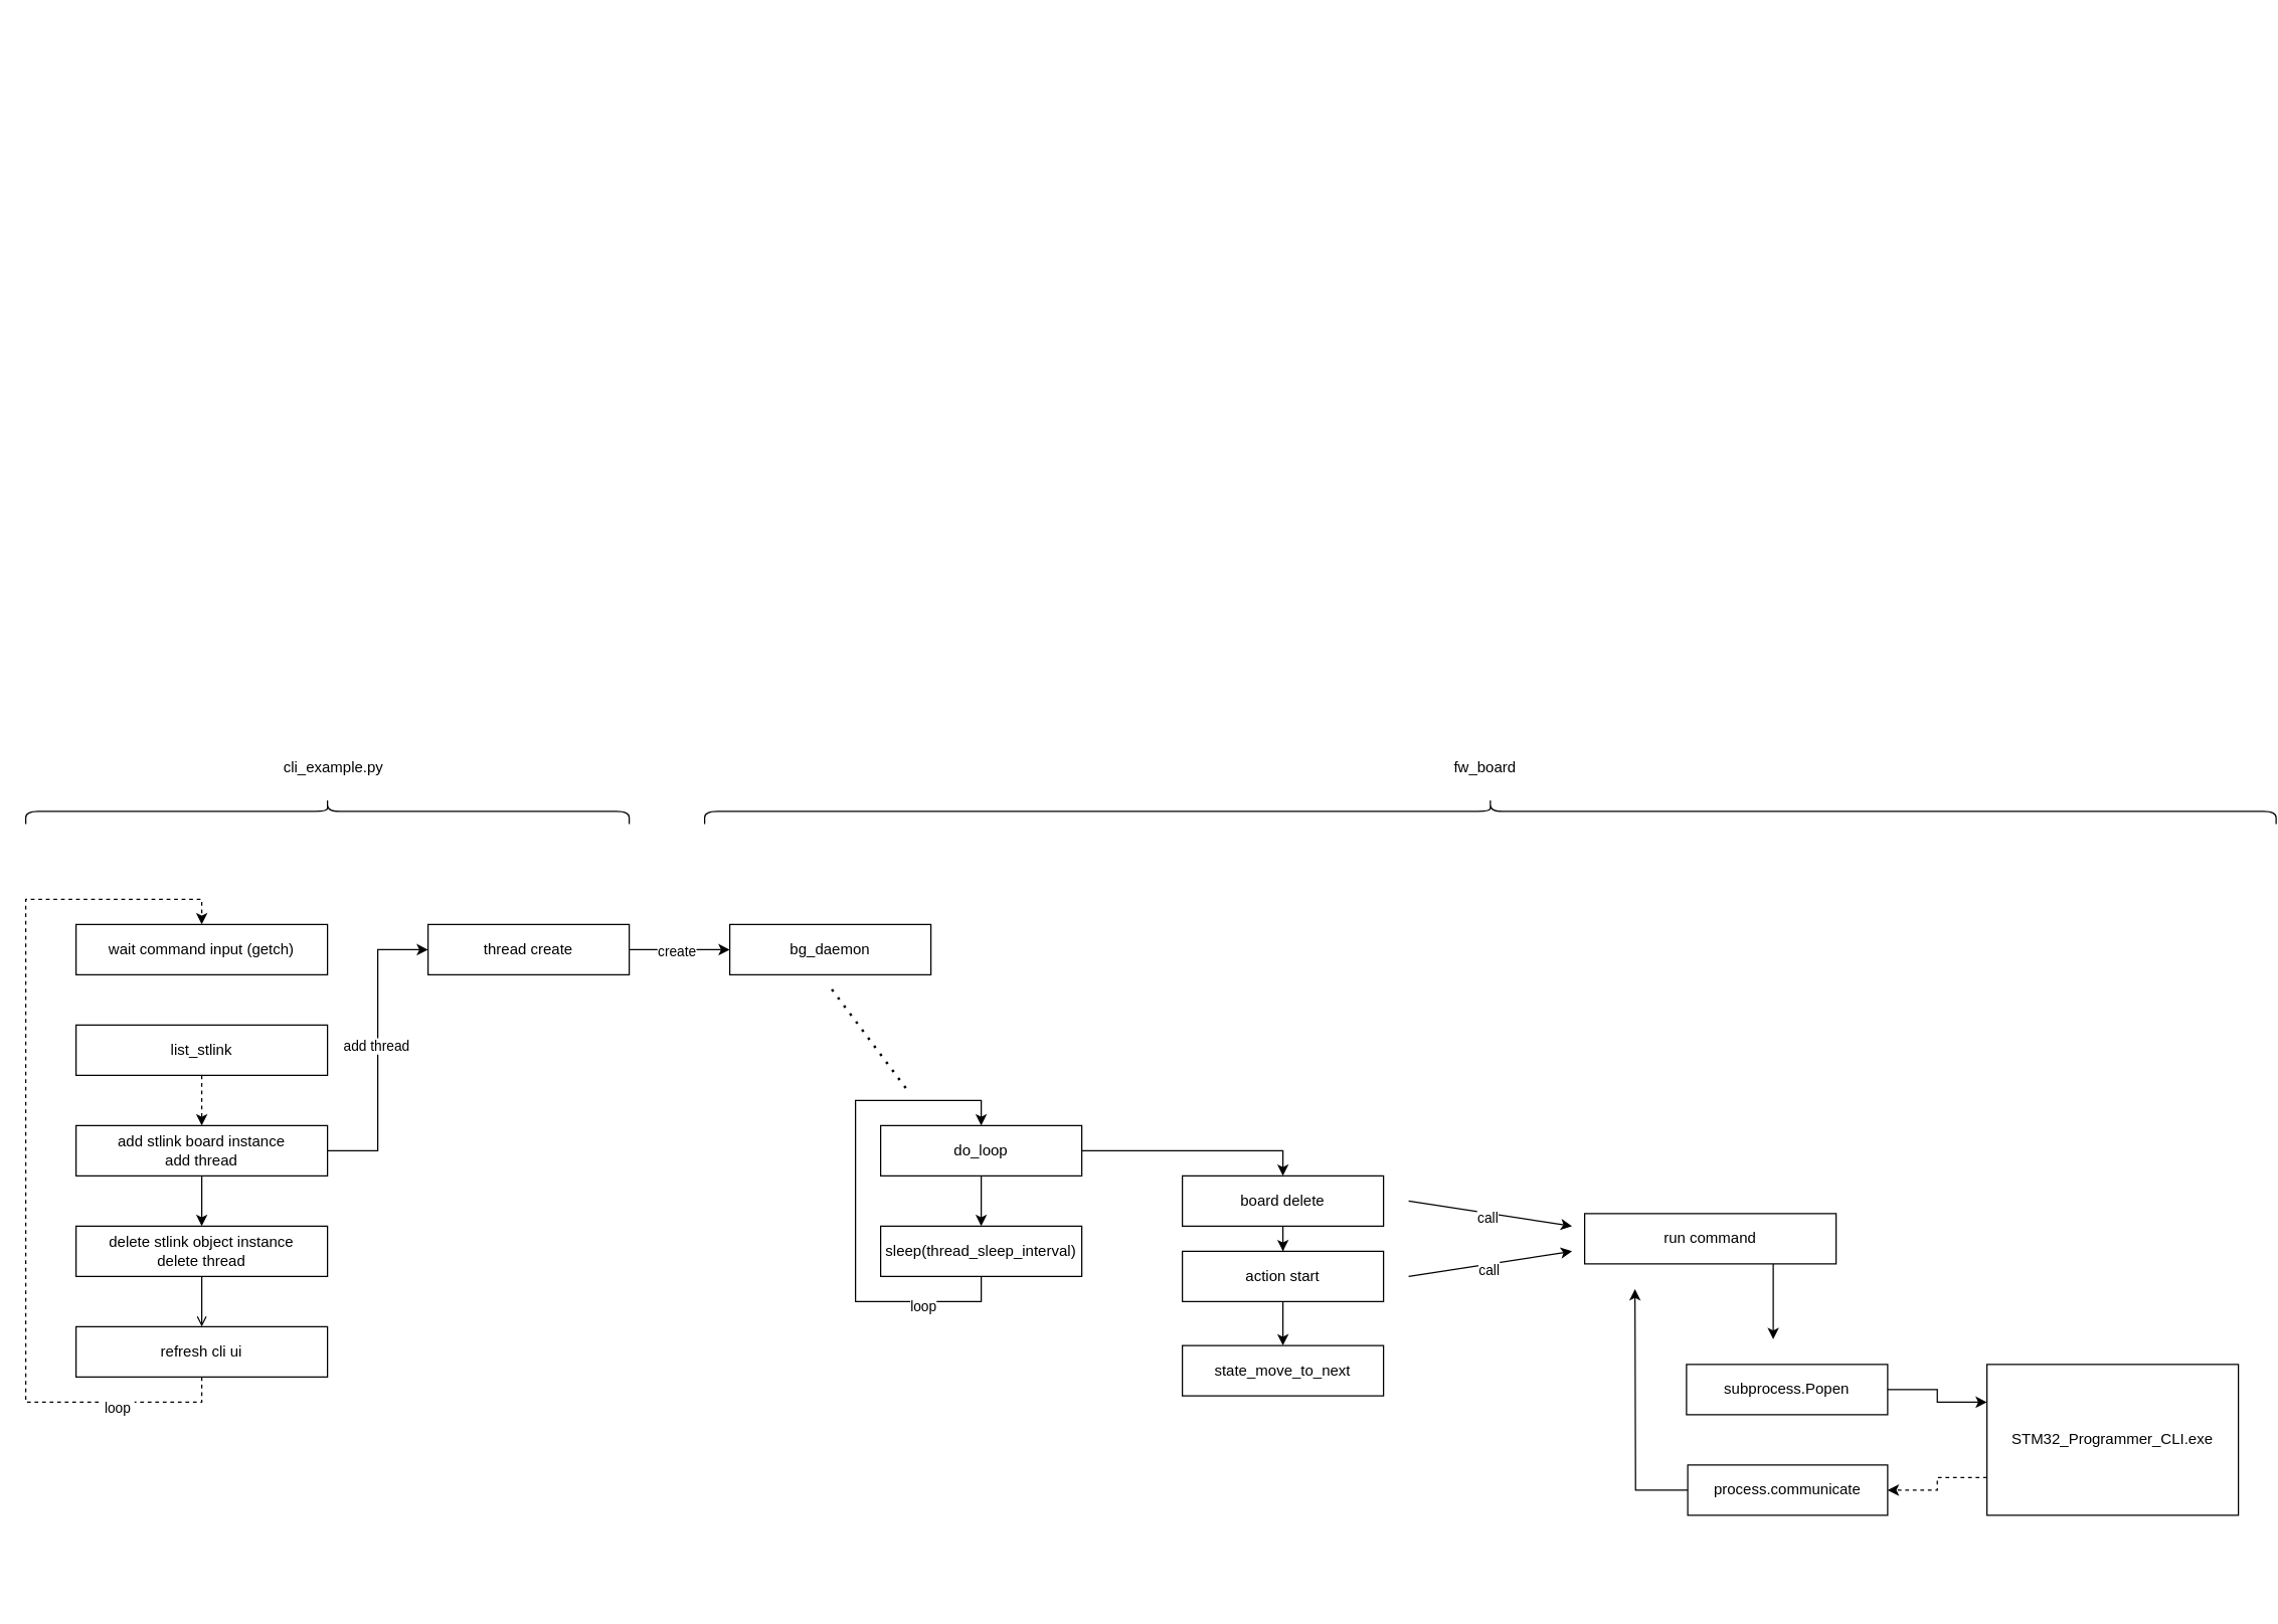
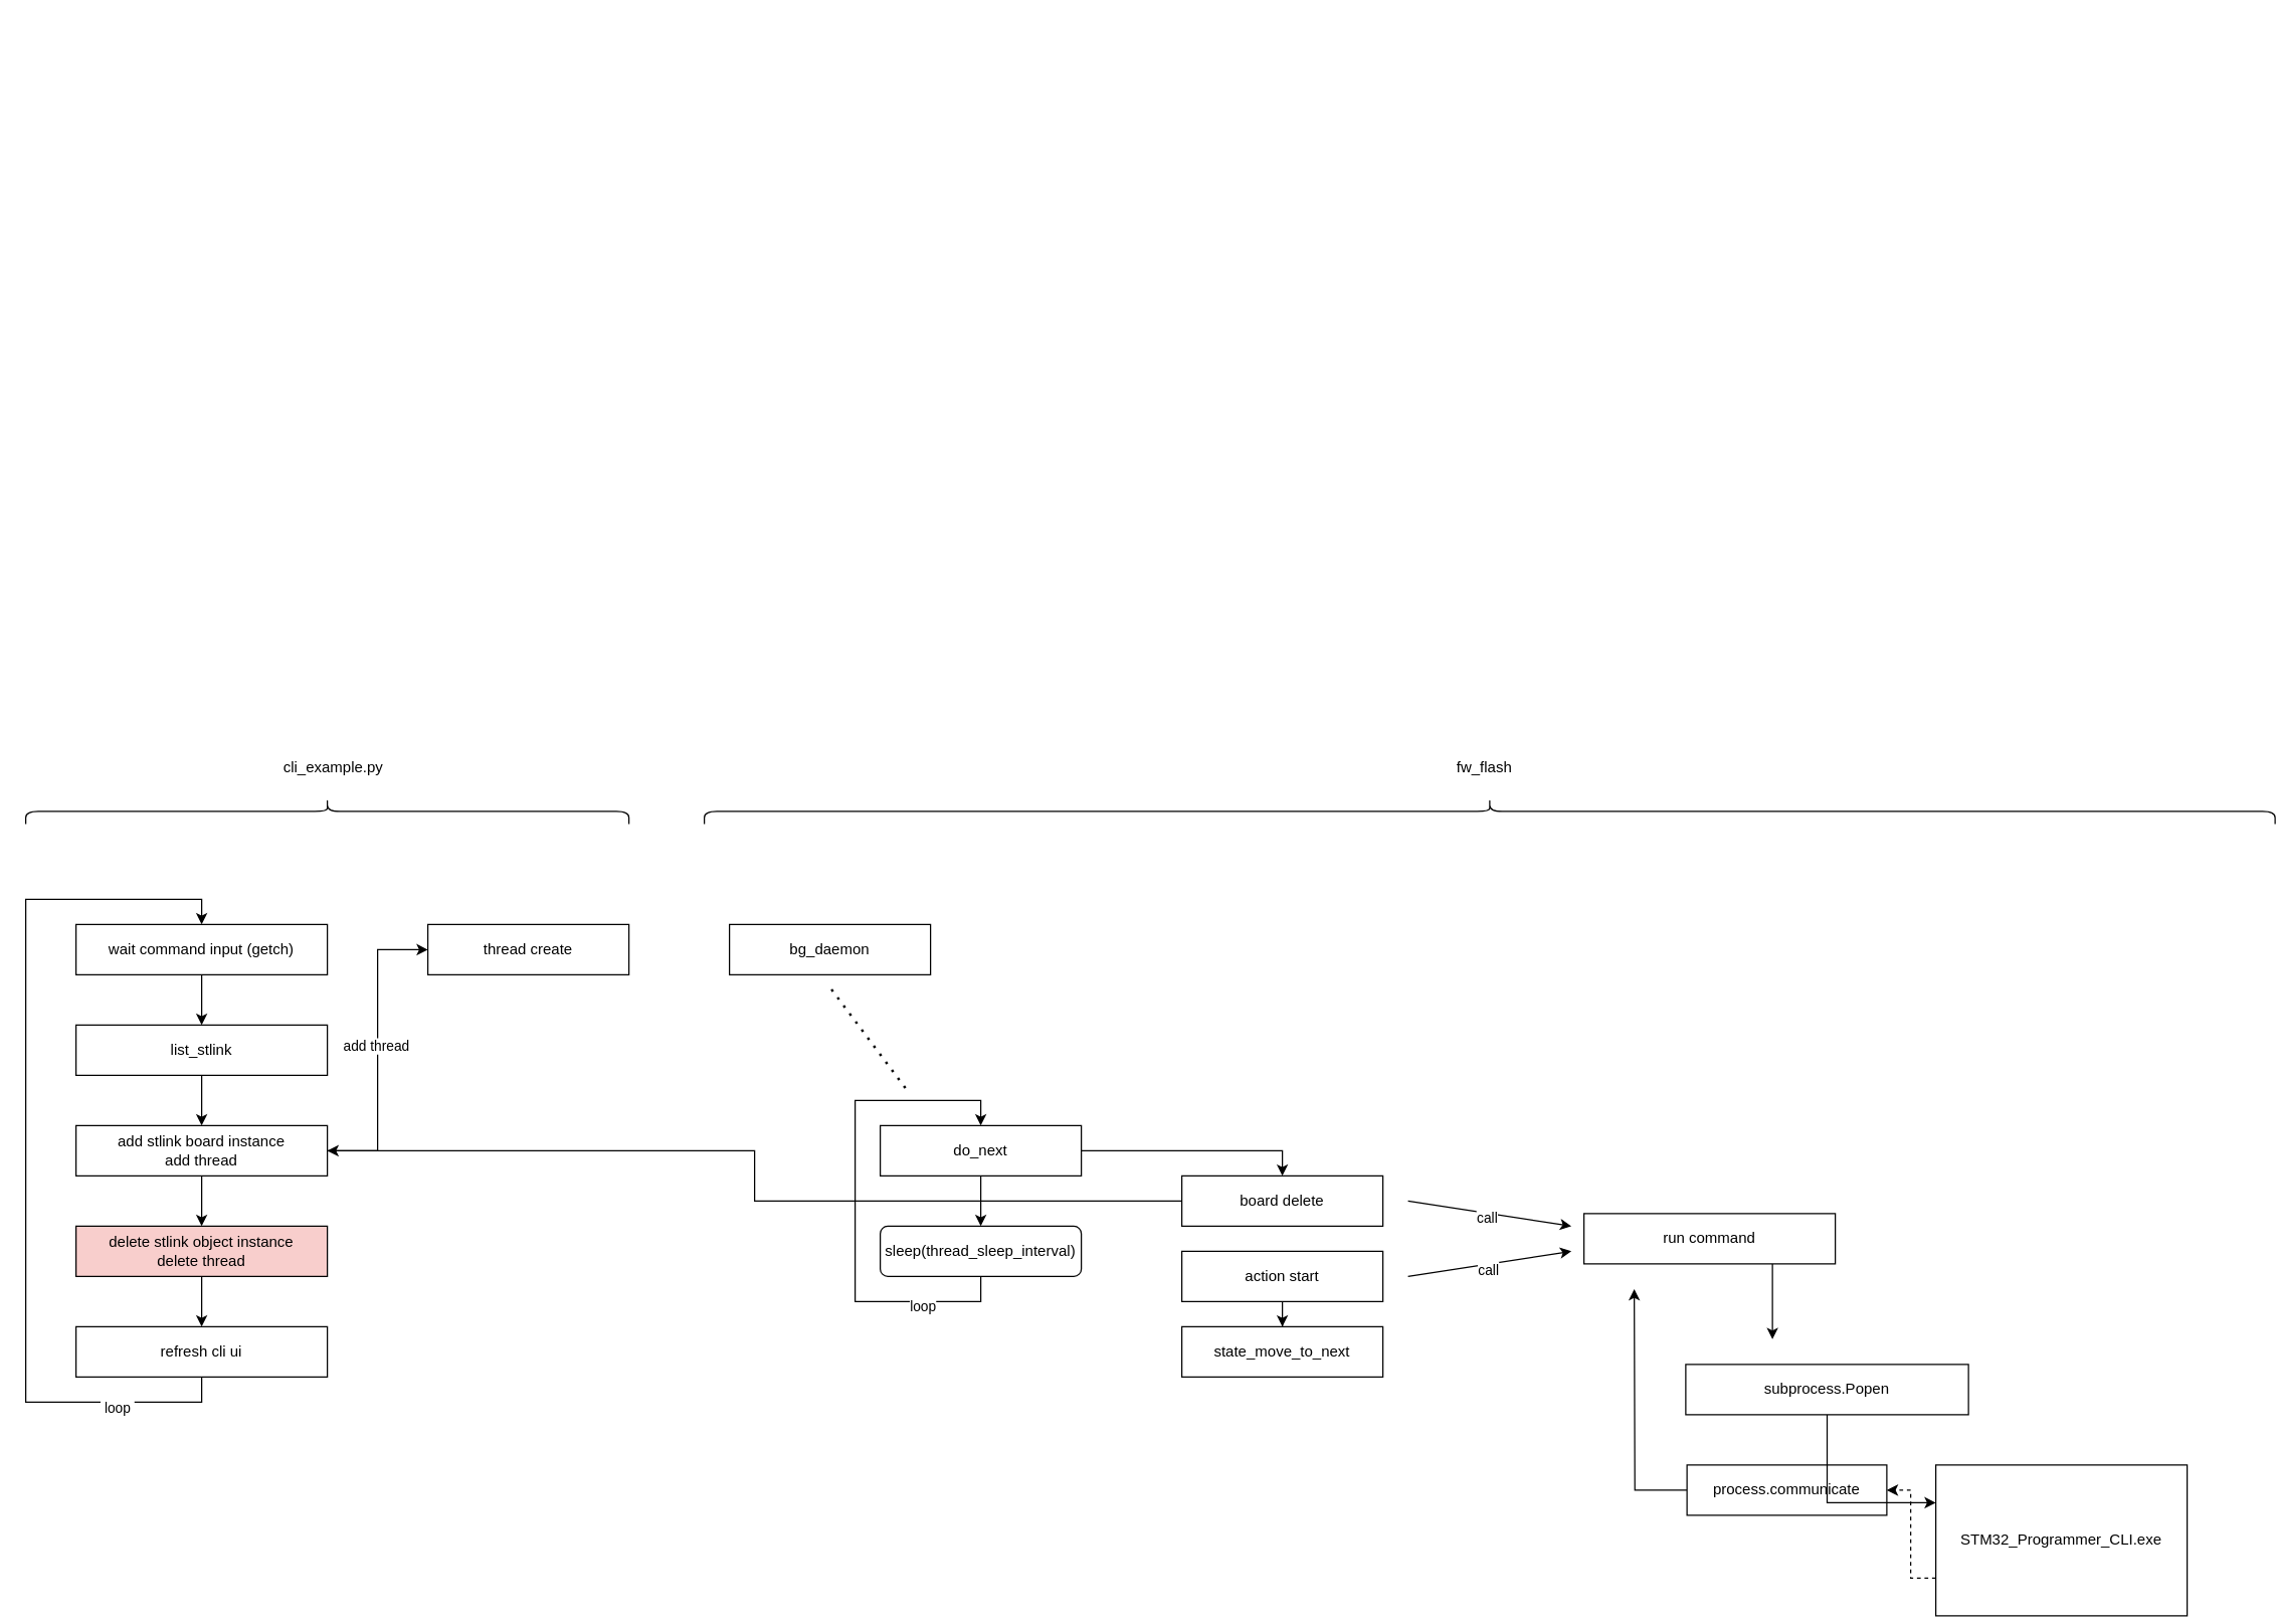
- <mxCell id="46" value="fw_board" style="text;html=1;align=center;verticalAlign=middle;whiteSpace=wrap;rounded=0;" vertex="1" parent="1"><mxGeometry x="1151" y="595" width="60" height="30" as="geometry" /></mxCell>
+ <mxCell id="46" value="fw_flash" style="text;html=1;align=center;verticalAlign=middle;whiteSpace=wrap;rounded=0;" vertex="1" parent="1"><mxGeometry x="1151" y="595" width="60" height="30" as="geometry" /></mxCell>
- <mxCell id="13" style="edgeStyle=orthogonalEdgeStyle;rounded=0;orthogonalLoop=1;jettySize=auto;html=1;entryX=0;entryY=0.5;entryDx=0;entryDy=0;" edge="1" parent="1" source="15" target="20"><mxGeometry relative="1" as="geometry" /></mxCell>
- <mxCell id="14" value="create" style="edgeLabel;html=1;align=center;verticalAlign=middle;resizable=0;points=[];" vertex="1" connectable="0" parent="13"><mxGeometry x="-0.075" y="-1" relative="1" as="geometry"><mxPoint as="offset" /></mxGeometry></mxCell>
+ <mxCell id="2" style="edgeStyle=orthogonalEdgeStyle;rounded=0;orthogonalLoop=1;jettySize=auto;html=1;entryX=0.5;entryY=0;entryDx=0;entryDy=0;" edge="1" parent="1" source="3" target="9"><mxGeometry relative="1" as="geometry" /></mxCell>
- <mxCell id="10" style="edgeStyle=orthogonalEdgeStyle;rounded=0;orthogonalLoop=1;jettySize=auto;html=1;entryX=0.5;entryY=0;entryDx=0;entryDy=0;dashed=1;" edge="1" parent="1" source="12" target="3"><mxGeometry relative="1" as="geometry"><Array as="points"><mxPoint x="160" y="1115" /><mxPoint x="20" y="1115" /><mxPoint x="20" y="715" /><mxPoint x="160" y="715" /></Array></mxGeometry></mxCell>
+ <mxCell id="10" style="edgeStyle=orthogonalEdgeStyle;rounded=0;orthogonalLoop=1;jettySize=auto;html=1;entryX=0.5;entryY=0;entryDx=0;entryDy=0;" edge="1" parent="1" source="12" target="3"><mxGeometry relative="1" as="geometry"><Array as="points"><mxPoint x="160" y="1115" /><mxPoint x="20" y="1115" /><mxPoint x="20" y="715" /><mxPoint x="160" y="715" /></Array></mxGeometry></mxCell>
- <mxCell id="8" value="" style="edgeStyle=orthogonalEdgeStyle;rounded=0;orthogonalLoop=1;jettySize=auto;html=1;dashed=1;" edge="1" parent="1" source="9" target="19"><mxGeometry relative="1" as="geometry" /></mxCell>
+ <mxCell id="8" value="" style="edgeStyle=orthogonalEdgeStyle;rounded=0;orthogonalLoop=1;jettySize=auto;html=1;" edge="1" parent="1" source="9" target="19"><mxGeometry relative="1" as="geometry" /></mxCell>
- <mxCell id="24" value="do_loop" style="rounded=0;whiteSpace=wrap;html=1;" vertex="1" parent="1"><mxGeometry x="700" y="895" width="160" height="40" as="geometry" /></mxCell>
+ <mxCell id="24" value="do_next" style="rounded=0;whiteSpace=wrap;html=1;" vertex="1" parent="1"><mxGeometry x="700" y="895" width="160" height="40" as="geometry" /></mxCell>
- <mxCell id="36" style="edgeStyle=orthogonalEdgeStyle;rounded=0;orthogonalLoop=1;jettySize=auto;html=1;entryX=0.5;entryY=0;entryDx=0;entryDy=0;" edge="1" parent="1" source="37" target="39"><mxGeometry relative="1" as="geometry" /></mxCell>
+ <mxCell id="36" style="edgeStyle=orthogonalEdgeStyle;rounded=0;orthogonalLoop=1;jettySize=auto;html=1;" edge="1" parent="1" source="37" target="19"><mxGeometry relative="1" as="geometry" /></mxCell>
- <mxCell id="7" value="&lt;div&gt;delete stlink object instance&lt;/div&gt;delete thread" style="rounded=0;whiteSpace=wrap;html=1;" vertex="1" parent="1"><mxGeometry x="60" y="975" width="200" height="40" as="geometry" /></mxCell>
+ <mxCell id="7" value="&lt;div&gt;delete stlink object instance&lt;/div&gt;delete thread" style="rounded=0;whiteSpace=wrap;html=1;fillColor=#f8cecc;" vertex="1" parent="1"><mxGeometry x="60" y="975" width="200" height="40" as="geometry" /></mxCell>
- <mxCell id="27" value="sleep(thread_sleep_interval)" style="rounded=0;whiteSpace=wrap;html=1;" vertex="1" parent="1"><mxGeometry x="700" y="975" width="160" height="40" as="geometry" /></mxCell>
+ <mxCell id="27" value="sleep(thread_sleep_interval)" style="whiteSpace=wrap;html=1;rounded=1;" vertex="1" parent="1"><mxGeometry x="700" y="975" width="160" height="40" as="geometry" /></mxCell>
- <mxCell id="4" style="edgeStyle=orthogonalEdgeStyle;rounded=0;orthogonalLoop=1;jettySize=auto;html=1;endArrow=open;" edge="1" parent="1" source="7" target="12"><mxGeometry relative="1" as="geometry" /></mxCell>
+ <mxCell id="4" style="edgeStyle=orthogonalEdgeStyle;rounded=0;orthogonalLoop=1;jettySize=auto;html=1;" edge="1" parent="1" source="7" target="12"><mxGeometry relative="1" as="geometry" /></mxCell>
- <mxCell id="40" value="state_move_to_next" style="rounded=0;whiteSpace=wrap;html=1;" vertex="1" parent="1"><mxGeometry x="940" y="1070" width="160" height="40" as="geometry" /></mxCell>
+ <mxCell id="40" value="state_move_to_next" style="rounded=0;whiteSpace=wrap;html=1;" vertex="1" parent="1"><mxGeometry x="940" y="1055" width="160" height="40" as="geometry" /></mxCell>
- <mxCell id="30" value="subprocess.Popen" style="rounded=0;whiteSpace=wrap;html=1;" vertex="1" parent="1"><mxGeometry x="1341" y="1085" width="160" height="40" as="geometry" /></mxCell>
+ <mxCell id="30" value="subprocess.Popen" style="rounded=0;whiteSpace=wrap;html=1;" vertex="1" parent="1"><mxGeometry x="1341" y="1085" width="225" height="40" as="geometry" /></mxCell>
- <mxCell id="34" value="STM32_Programmer_CLI.exe" style="rounded=0;whiteSpace=wrap;html=1;" vertex="1" parent="1"><mxGeometry x="1580" y="1085" width="200" height="120" as="geometry" /></mxCell>
+ <mxCell id="34" value="STM32_Programmer_CLI.exe" style="rounded=0;whiteSpace=wrap;html=1;" vertex="1" parent="1"><mxGeometry x="1540" y="1165" width="200" height="120" as="geometry" /></mxCell>
